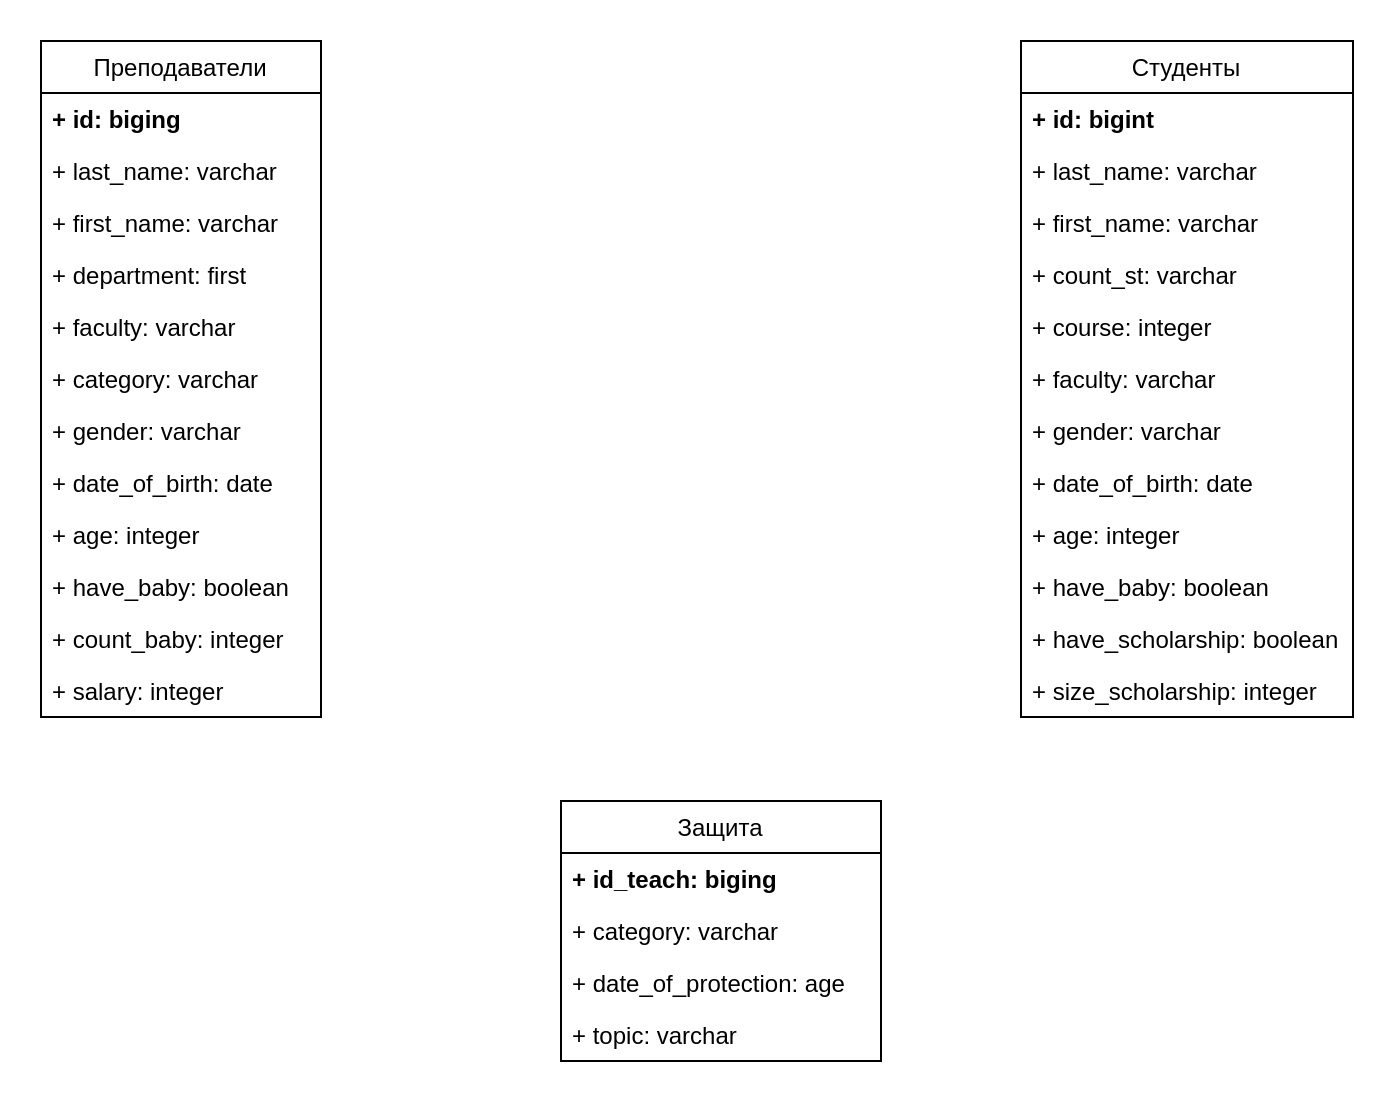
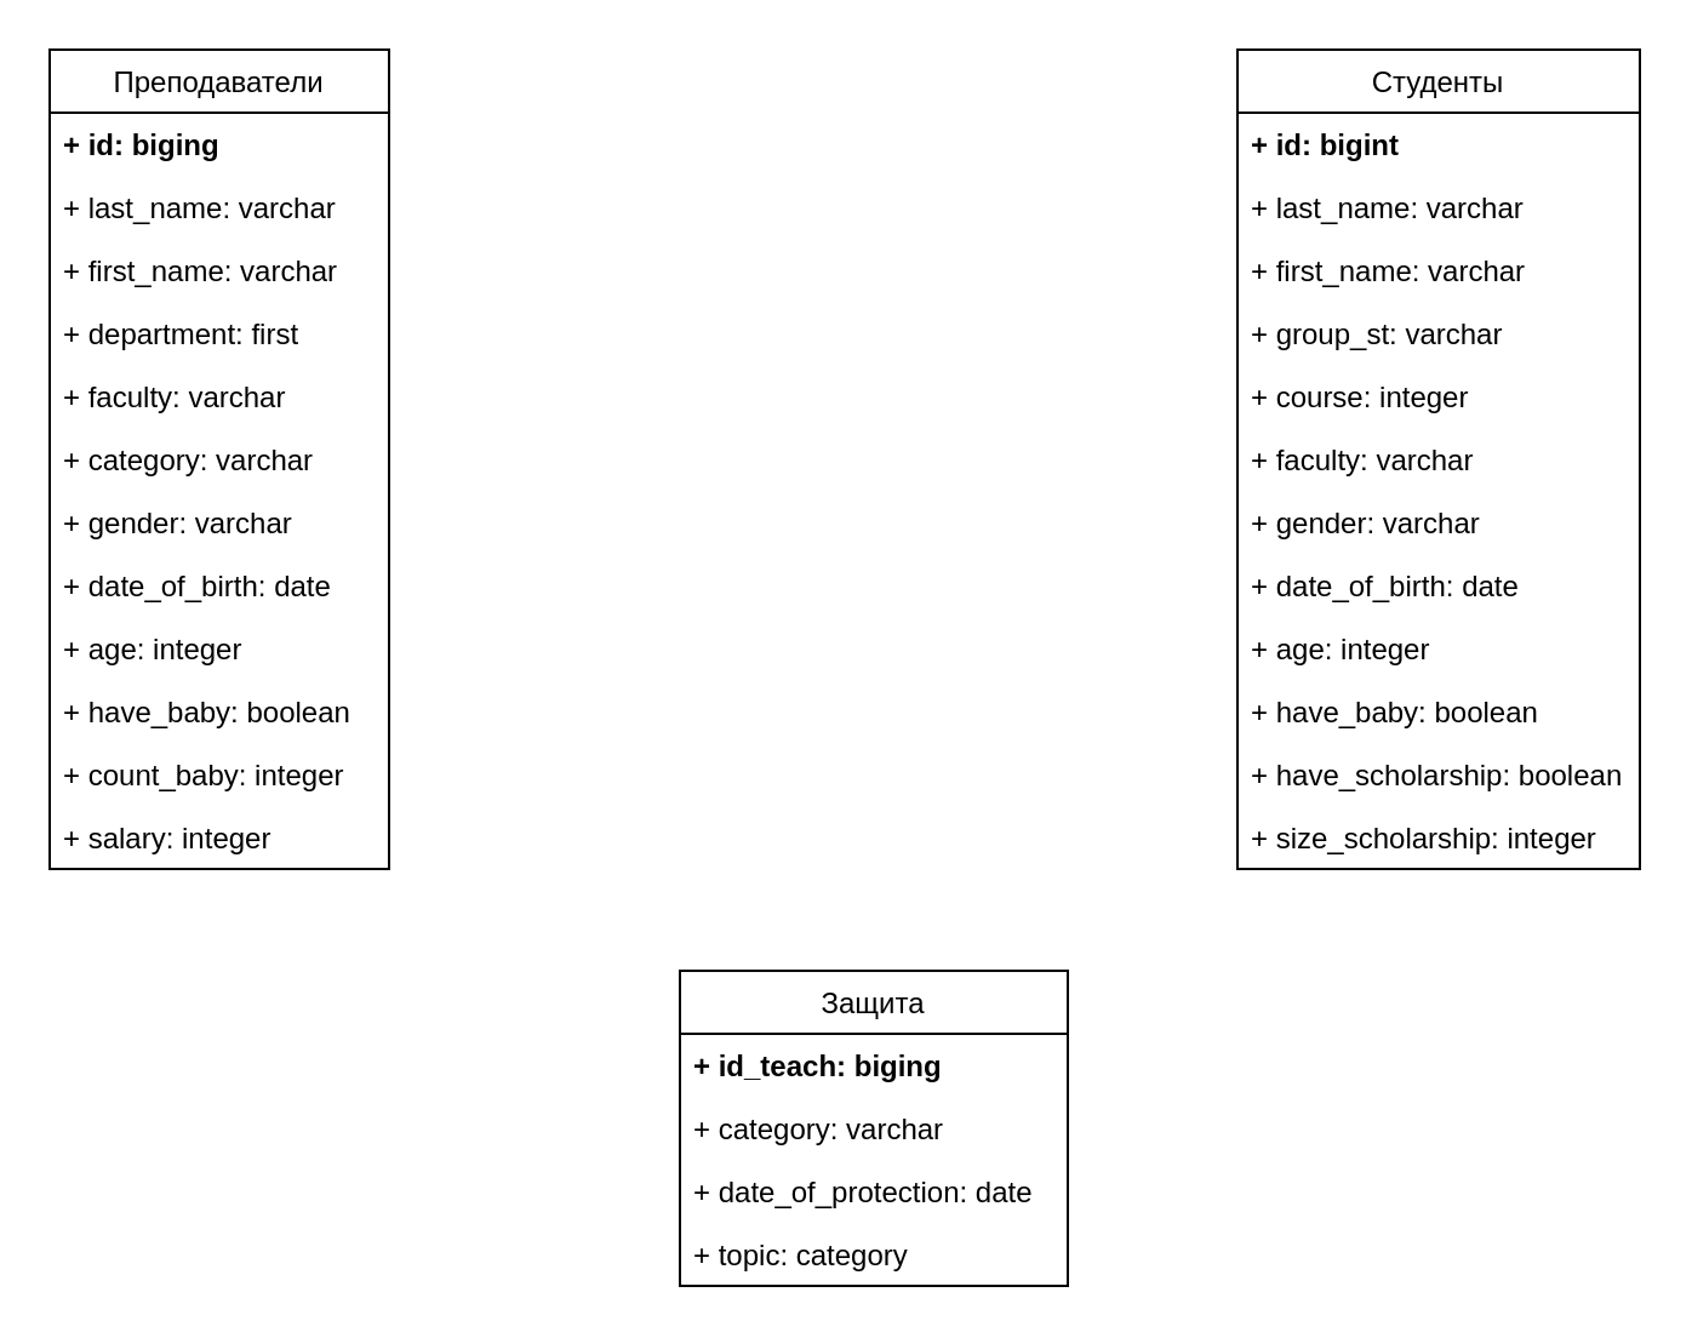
- <mxCell id="6" value="+ count_st: varchar" style="text;strokeColor=none;fillColor=none;align=left;verticalAlign=top;spacingLeft=4;spacingRight=4;overflow=hidden;rotatable=0;points=[[0,0.5],[1,0.5]];portConstraint=eastwest;" vertex="1" parent="2"><mxGeometry y="104" width="166" height="26" as="geometry" /></mxCell>
+ <mxCell id="6" value="+ group_st: varchar" style="text;strokeColor=none;fillColor=none;align=left;verticalAlign=top;spacingLeft=4;spacingRight=4;overflow=hidden;rotatable=0;points=[[0,0.5],[1,0.5]];portConstraint=eastwest;" vertex="1" parent="2"><mxGeometry y="104" width="166" height="26" as="geometry" /></mxCell>
- <mxCell id="31" value="+ date_of_protection: age" style="text;strokeColor=none;fillColor=none;align=left;verticalAlign=top;spacingLeft=4;spacingRight=4;overflow=hidden;rotatable=0;points=[[0,0.5],[1,0.5]];portConstraint=eastwest;" vertex="1" parent="28"><mxGeometry y="78" width="160" height="26" as="geometry" /></mxCell>
+ <mxCell id="31" value="+ date_of_protection: date" style="text;strokeColor=none;fillColor=none;align=left;verticalAlign=top;spacingLeft=4;spacingRight=4;overflow=hidden;rotatable=0;points=[[0,0.5],[1,0.5]];portConstraint=eastwest;" vertex="1" parent="28"><mxGeometry y="78" width="160" height="26" as="geometry" /></mxCell>
- <mxCell id="32" value="+ topic: varchar" style="text;strokeColor=none;fillColor=none;align=left;verticalAlign=top;spacingLeft=4;spacingRight=4;overflow=hidden;rotatable=0;points=[[0,0.5],[1,0.5]];portConstraint=eastwest;" vertex="1" parent="28"><mxGeometry y="104" width="160" height="26" as="geometry" /></mxCell>
+ <mxCell id="32" value="+ topic: category" style="text;strokeColor=none;fillColor=none;align=left;verticalAlign=top;spacingLeft=4;spacingRight=4;overflow=hidden;rotatable=0;points=[[0,0.5],[1,0.5]];portConstraint=eastwest;" vertex="1" parent="28"><mxGeometry y="104" width="160" height="26" as="geometry" /></mxCell>
